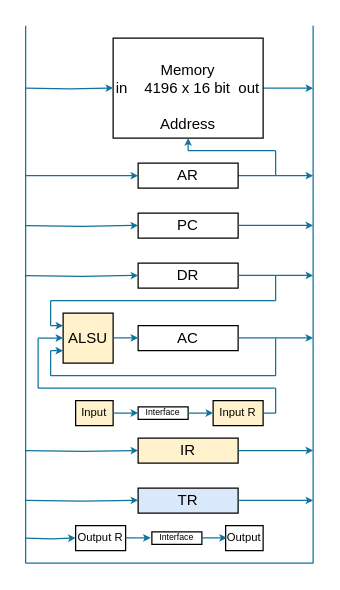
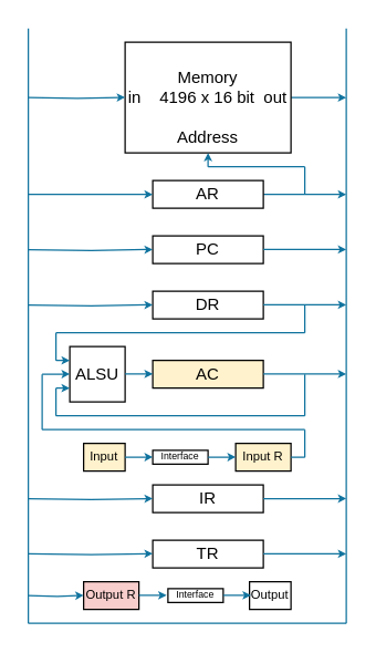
- <mxCell id="9" value="ALSU" style="rounded=0;whiteSpace=wrap;html=1;fillColor=#fff2cc;" parent="1" vertex="1"><mxGeometry x="50" y="250" width="40" height="40" as="geometry" /></mxCell>
+ <mxCell id="9" value="ALSU" style="rounded=0;whiteSpace=wrap;html=1;" parent="1" vertex="1"><mxGeometry x="50" y="250" width="40" height="40" as="geometry" /></mxCell>
- <mxCell id="8" value="AC" style="rounded=0;whiteSpace=wrap;html=1;" parent="1" vertex="1"><mxGeometry x="110" y="260" width="80" height="20" as="geometry" /></mxCell>
+ <mxCell id="8" value="AC" style="rounded=0;whiteSpace=wrap;html=1;fillColor=#fff2cc;" parent="1" vertex="1"><mxGeometry x="110" y="260" width="80" height="20" as="geometry" /></mxCell>
- <mxCell id="10" value="IR" style="rounded=0;whiteSpace=wrap;html=1;fillColor=#fff2cc;" parent="1" vertex="1"><mxGeometry x="110" y="350" width="80" height="20" as="geometry" /></mxCell>
+ <mxCell id="10" value="IR" style="rounded=0;whiteSpace=wrap;html=1;" parent="1" vertex="1"><mxGeometry x="110" y="350" width="80" height="20" as="geometry" /></mxCell>
- <mxCell id="11" value="TR" style="rounded=0;whiteSpace=wrap;html=1;fillColor=#dae8fc;" parent="1" vertex="1"><mxGeometry x="110" y="390" width="80" height="20" as="geometry" /></mxCell>
+ <mxCell id="11" value="TR" style="rounded=0;whiteSpace=wrap;html=1;" parent="1" vertex="1"><mxGeometry x="110" y="390" width="80" height="20" as="geometry" /></mxCell>
- <mxCell id="45" value="Output R" style="rounded=0;whiteSpace=wrap;html=1;fontSize=9;" parent="1" vertex="1"><mxGeometry x="60" y="420" width="40" height="20" as="geometry" /></mxCell>
+ <mxCell id="45" value="Output R" style="rounded=0;whiteSpace=wrap;html=1;fontSize=9;fillColor=#f8cecc;" parent="1" vertex="1"><mxGeometry x="60" y="420" width="40" height="20" as="geometry" /></mxCell>
